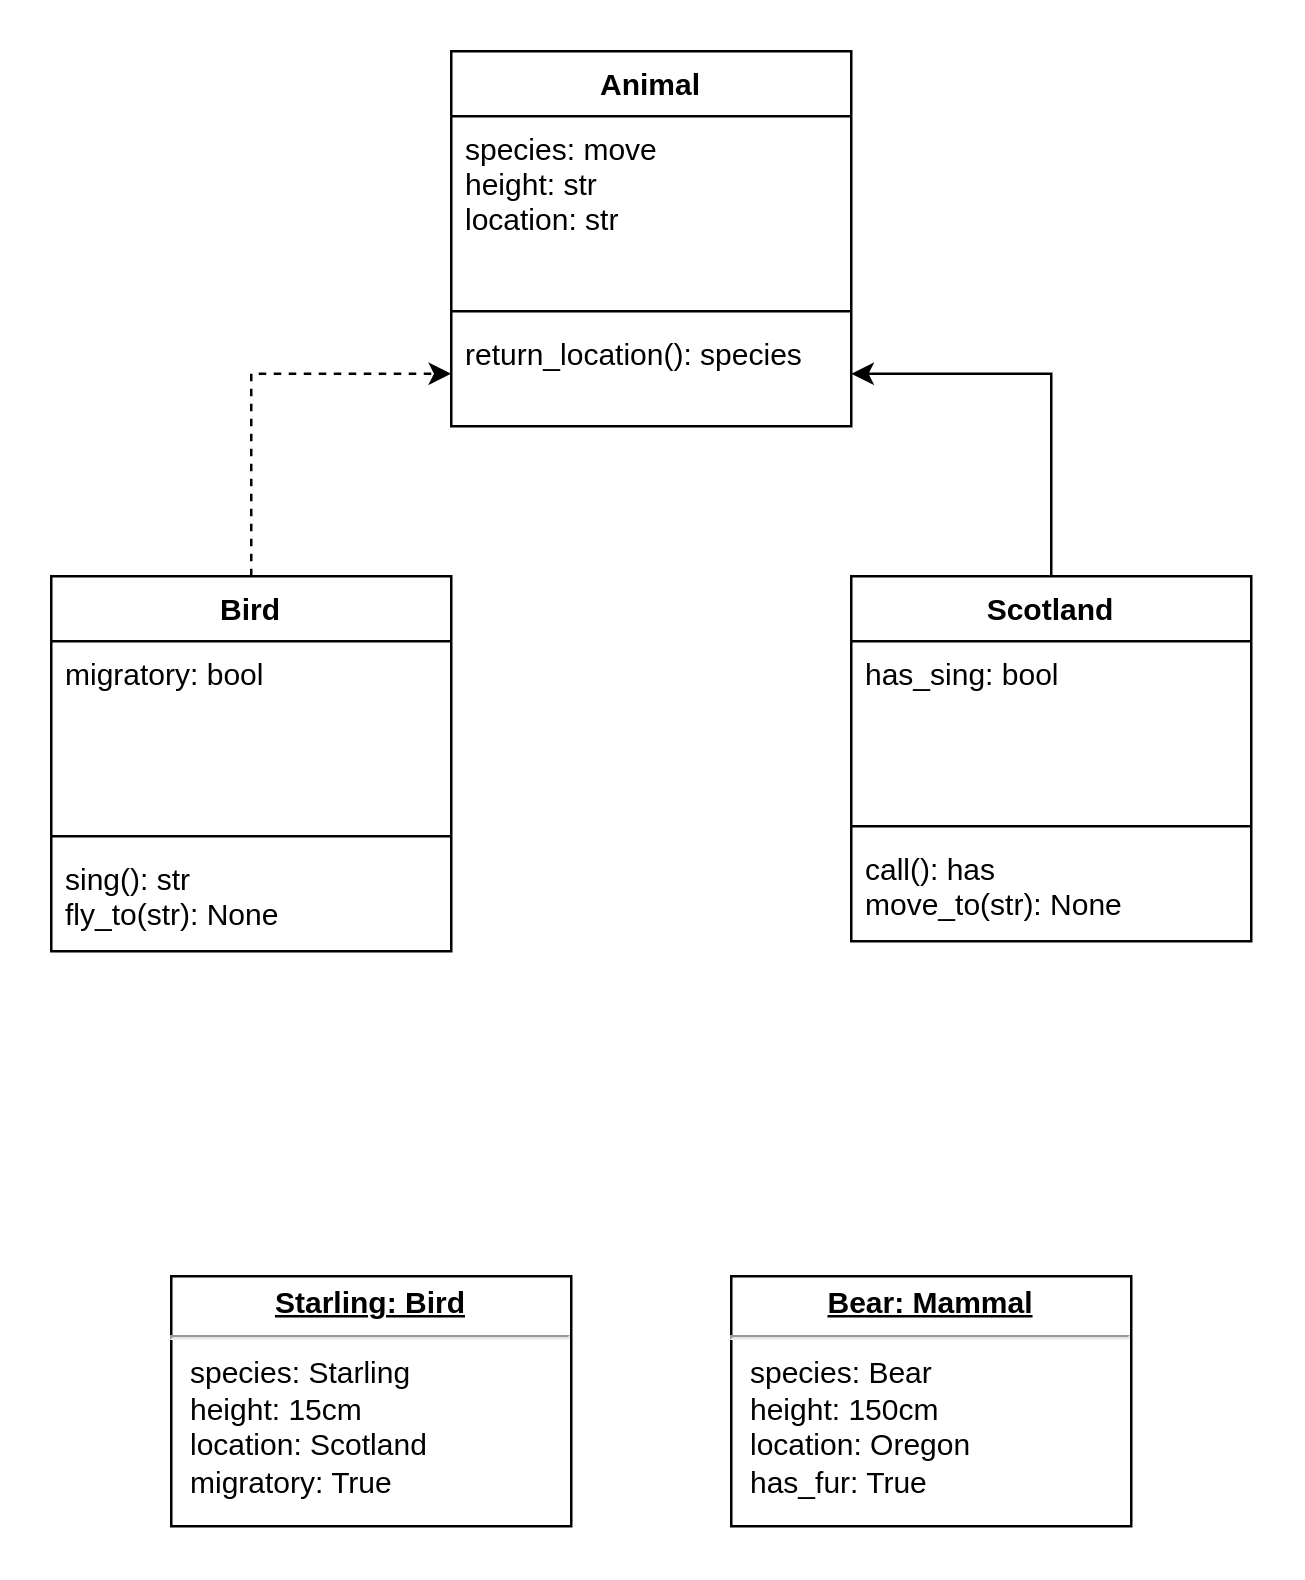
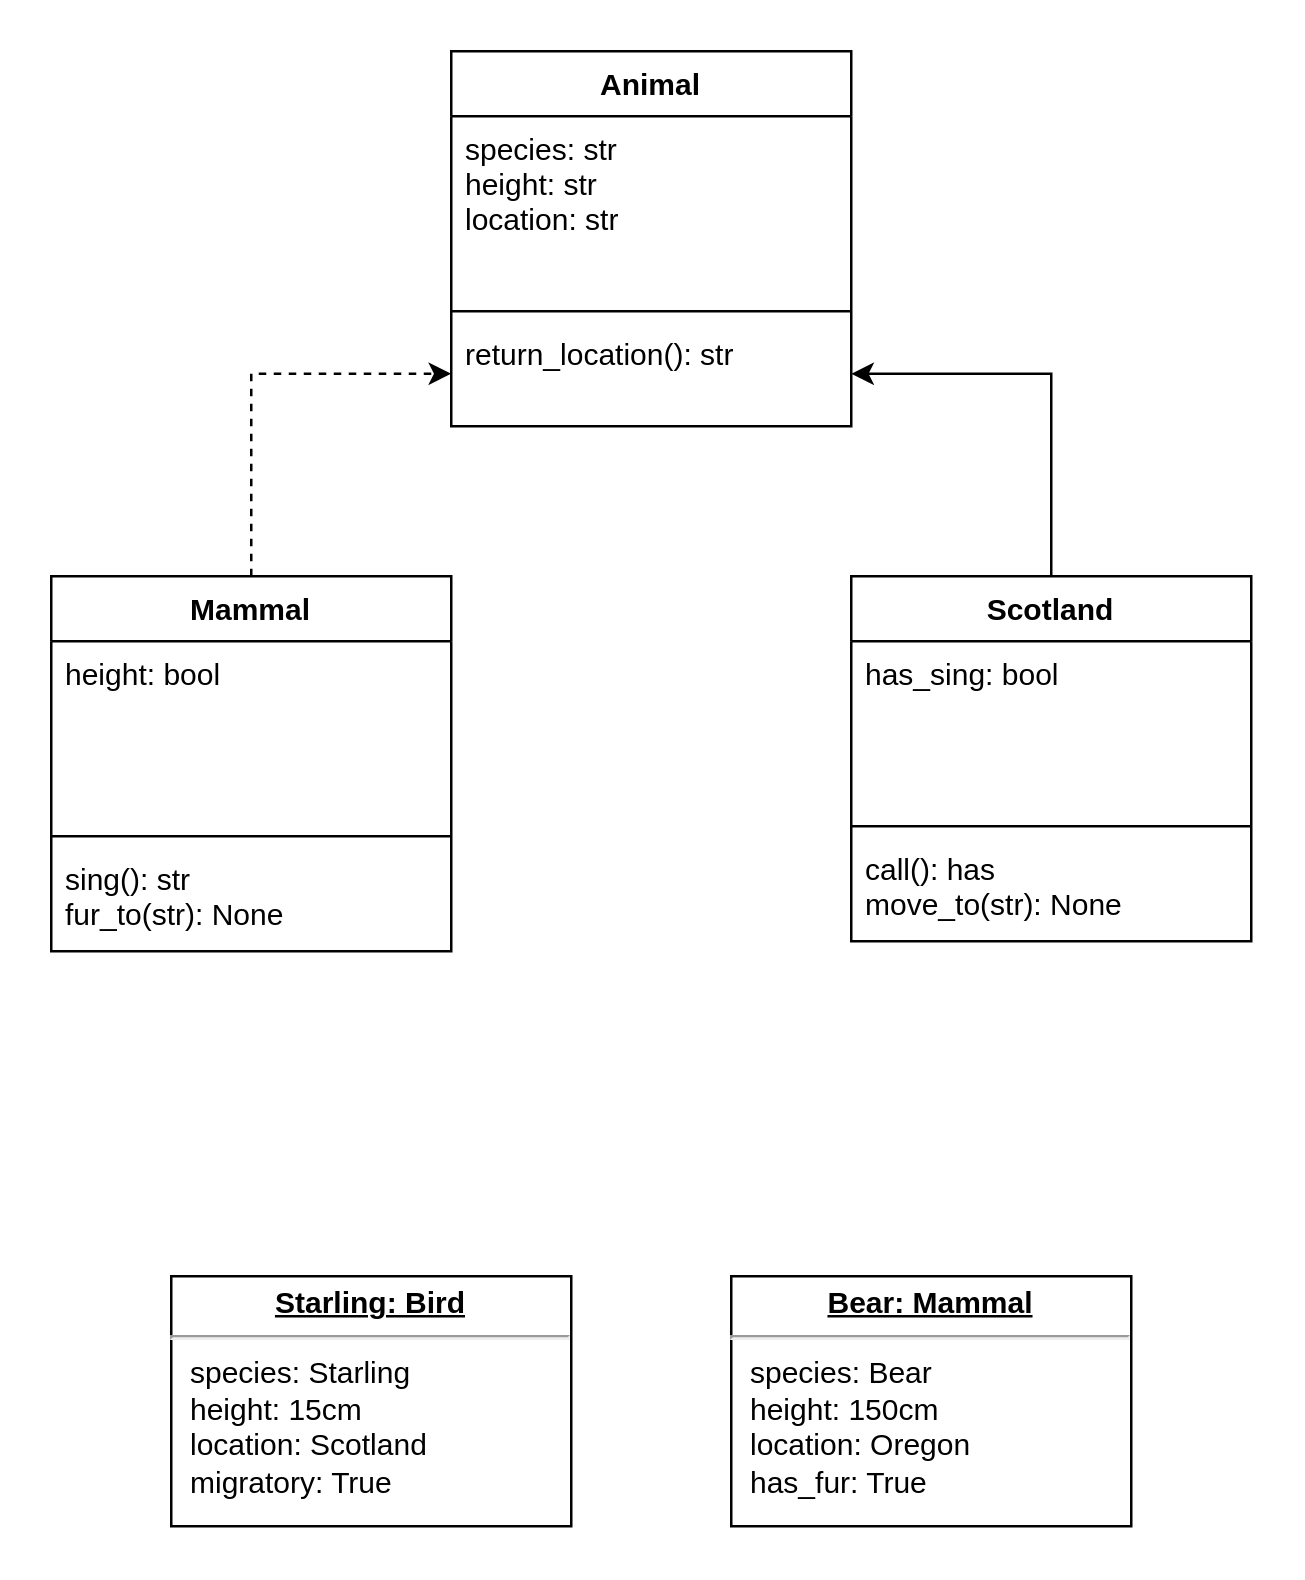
- <mxCell id="13" value="species: move&#10;height: str&#10;location: str" style="text;strokeColor=none;fillColor=none;align=left;verticalAlign=top;spacingLeft=4;spacingRight=4;overflow=hidden;rotatable=0;points=[[0,0.5],[1,0.5]];portConstraint=eastwest;" vertex="1" parent="12"><mxGeometry y="26" width="160" height="74" as="geometry" /></mxCell>
+ <mxCell id="13" value="species: str&#10;height: str&#10;location: str" style="text;strokeColor=none;fillColor=none;align=left;verticalAlign=top;spacingLeft=4;spacingRight=4;overflow=hidden;rotatable=0;points=[[0,0.5],[1,0.5]];portConstraint=eastwest;" vertex="1" parent="12"><mxGeometry y="26" width="160" height="74" as="geometry" /></mxCell>
- <mxCell id="15" value="return_location(): species" style="text;strokeColor=none;fillColor=none;align=left;verticalAlign=top;spacingLeft=4;spacingRight=4;overflow=hidden;rotatable=0;points=[[0,0.5],[1,0.5]];portConstraint=eastwest;" vertex="1" parent="12"><mxGeometry y="108" width="160" height="42" as="geometry" /></mxCell>
+ <mxCell id="15" value="return_location(): str" style="text;strokeColor=none;fillColor=none;align=left;verticalAlign=top;spacingLeft=4;spacingRight=4;overflow=hidden;rotatable=0;points=[[0,0.5],[1,0.5]];portConstraint=eastwest;" vertex="1" parent="12"><mxGeometry y="108" width="160" height="42" as="geometry" /></mxCell>
- <mxCell id="3" value="Bird" style="swimlane;fontStyle=1;align=center;verticalAlign=top;childLayout=stackLayout;horizontal=1;startSize=26;horizontalStack=0;resizeParent=1;resizeParentMax=0;resizeLast=0;collapsible=1;marginBottom=0;" vertex="1" parent="1"><mxGeometry x="20" y="230" width="160" height="150" as="geometry" /></mxCell>
+ <mxCell id="3" value="Mammal" style="swimlane;fontStyle=1;align=center;verticalAlign=top;childLayout=stackLayout;horizontal=1;startSize=26;horizontalStack=0;resizeParent=1;resizeParentMax=0;resizeLast=0;collapsible=1;marginBottom=0;" vertex="1" parent="1"><mxGeometry x="20" y="230" width="160" height="150" as="geometry" /></mxCell>
- <mxCell id="4" value="migratory: bool" style="text;strokeColor=none;fillColor=none;align=left;verticalAlign=top;spacingLeft=4;spacingRight=4;overflow=hidden;rotatable=0;points=[[0,0.5],[1,0.5]];portConstraint=eastwest;" vertex="1" parent="3"><mxGeometry y="26" width="160" height="74" as="geometry" /></mxCell>
+ <mxCell id="4" value="height: bool" style="text;strokeColor=none;fillColor=none;align=left;verticalAlign=top;spacingLeft=4;spacingRight=4;overflow=hidden;rotatable=0;points=[[0,0.5],[1,0.5]];portConstraint=eastwest;" vertex="1" parent="3"><mxGeometry y="26" width="160" height="74" as="geometry" /></mxCell>
- <mxCell id="6" value="sing(): str&#10;fly_to(str): None" style="text;strokeColor=none;fillColor=none;align=left;verticalAlign=top;spacingLeft=4;spacingRight=4;overflow=hidden;rotatable=0;points=[[0,0.5],[1,0.5]];portConstraint=eastwest;" vertex="1" parent="3"><mxGeometry y="108" width="160" height="42" as="geometry" /></mxCell>
+ <mxCell id="6" value="sing(): str&#10;fur_to(str): None" style="text;strokeColor=none;fillColor=none;align=left;verticalAlign=top;spacingLeft=4;spacingRight=4;overflow=hidden;rotatable=0;points=[[0,0.5],[1,0.5]];portConstraint=eastwest;" vertex="1" parent="3"><mxGeometry y="108" width="160" height="42" as="geometry" /></mxCell>
